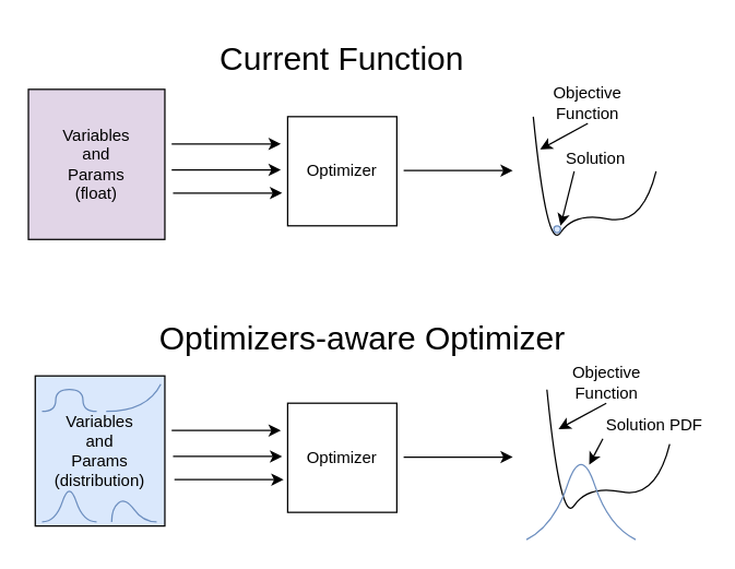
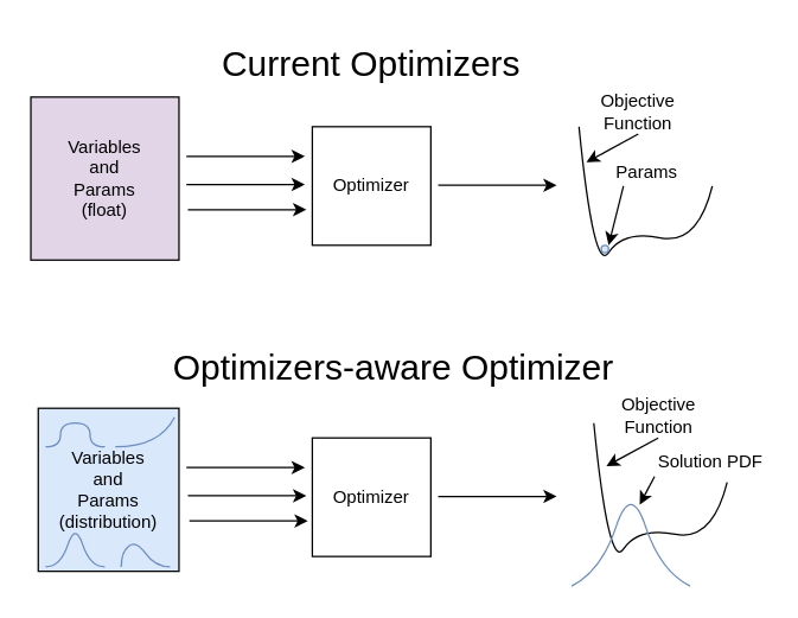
- <mxCell id="8" value="&lt;font style=&quot;font-size: 24px&quot;&gt;Current Function&lt;/font&gt;" style="text;html=1;strokeColor=none;fillColor=none;align=center;verticalAlign=middle;whiteSpace=wrap;rounded=0;" vertex="1" parent="1"><mxGeometry x="135" y="20" width="230" height="45" as="geometry" /></mxCell>
+ <mxCell id="8" value="&lt;font style=&quot;font-size: 24px&quot;&gt;Current Optimizers&lt;/font&gt;" style="text;html=1;strokeColor=none;fillColor=none;align=center;verticalAlign=middle;whiteSpace=wrap;rounded=0;" vertex="1" parent="1"><mxGeometry x="135" y="20" width="230" height="45" as="geometry" /></mxCell>
- <mxCell id="23" value="Solution" style="text;html=1;strokeColor=none;fillColor=none;align=center;verticalAlign=middle;whiteSpace=wrap;rounded=0;" vertex="1" parent="1"><mxGeometry x="416" y="106" width="40" height="20" as="geometry" /></mxCell>
+ <mxCell id="23" value="Params" style="text;html=1;strokeColor=none;fillColor=none;align=center;verticalAlign=middle;whiteSpace=wrap;rounded=0;" vertex="1" parent="1"><mxGeometry x="416" y="106" width="40" height="20" as="geometry" /></mxCell>
